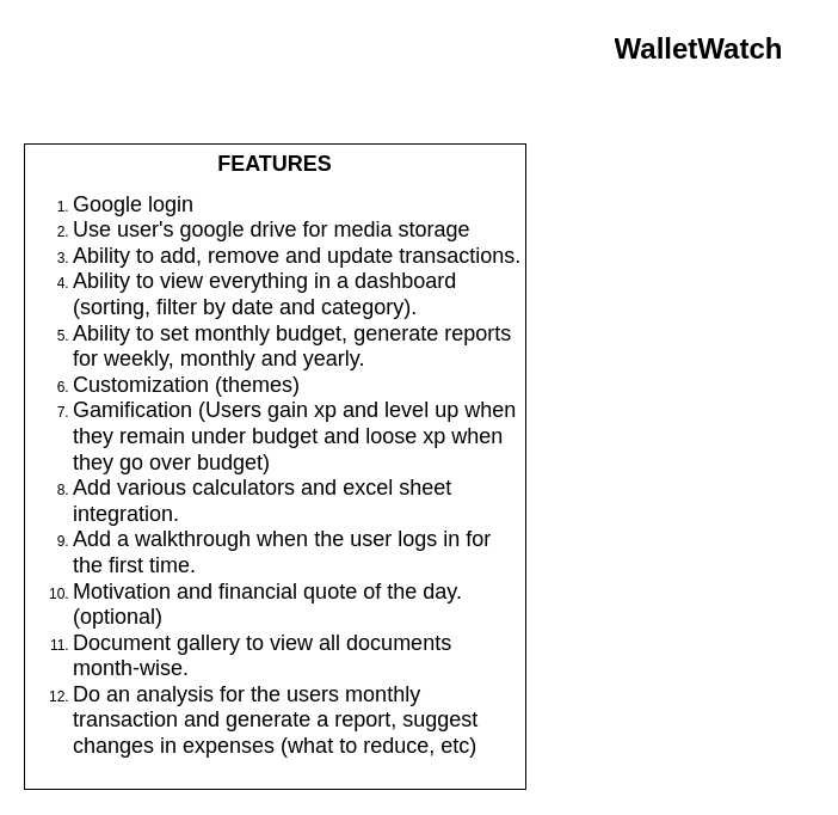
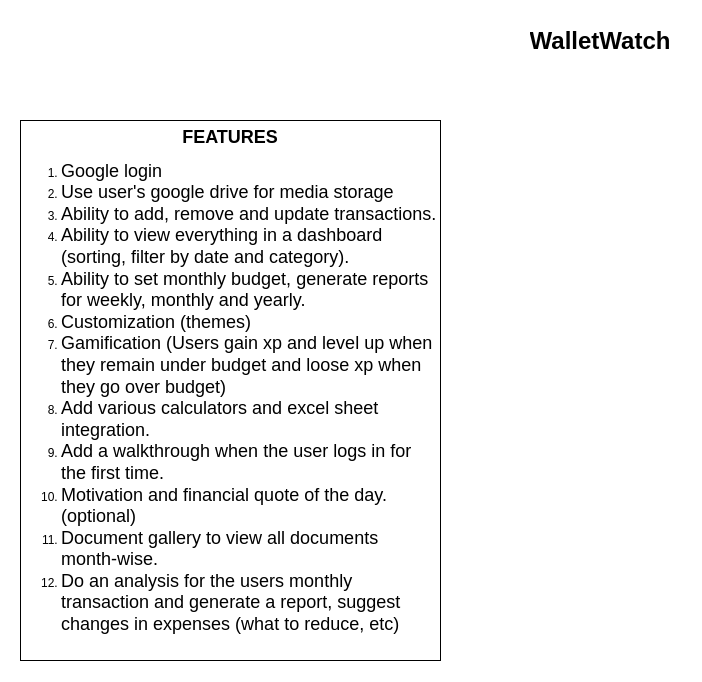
- <mxCell id="2" value="&lt;h1 style=&quot;margin-top: 0px;&quot;&gt;WalletWatch&lt;/h1&gt;" style="text;html=1;whiteSpace=wrap;overflow=hidden;rounded=0;align=center;" vertex="1" parent="1"><mxGeometry x="505" y="20" width="160" height="40" as="geometry" /></mxCell>
+ <mxCell id="2" value="&lt;h1 style=&quot;margin-top: 0px;&quot;&gt;WalletWatch&lt;/h1&gt;" style="text;html=1;whiteSpace=wrap;overflow=hidden;rounded=0;align=center;" vertex="1" parent="1"><mxGeometry x="520" y="20" width="160" height="40" as="geometry" /></mxCell>
